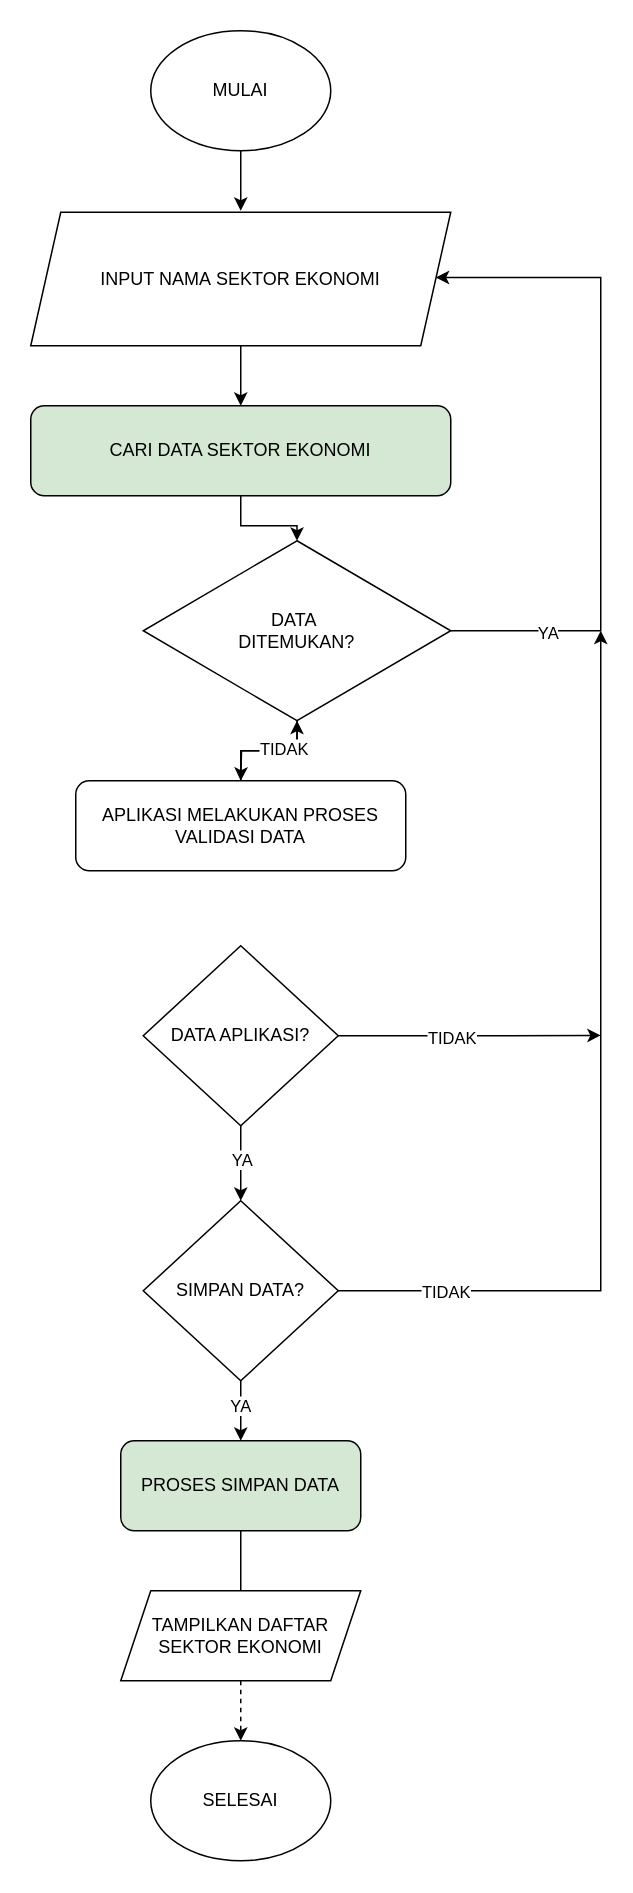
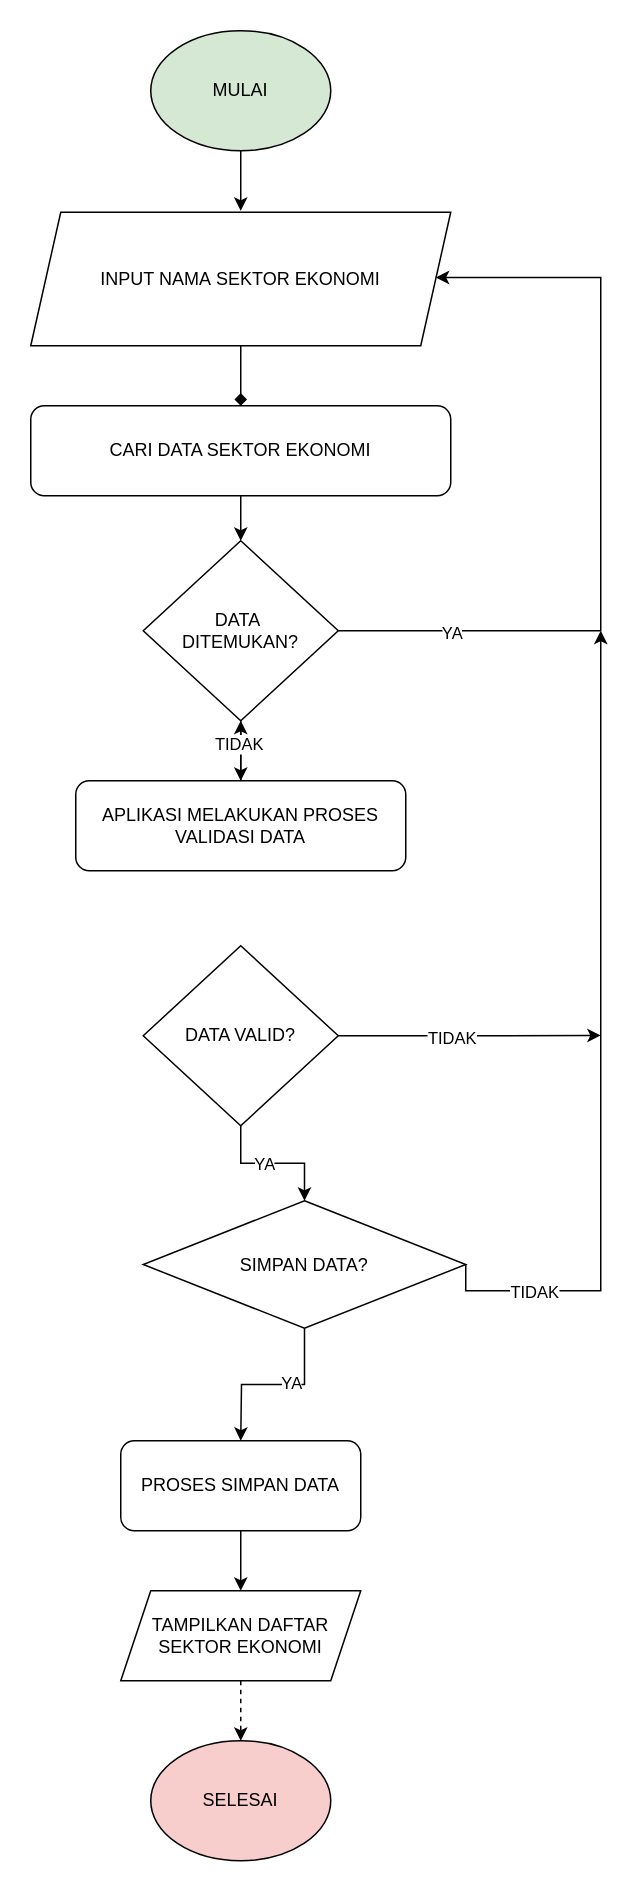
- <mxCell id="3" value="MULAI" style="ellipse;whiteSpace=wrap;html=1;" vertex="1" parent="1"><mxGeometry x="100" y="20" width="120" height="80" as="geometry" /></mxCell>
+ <mxCell id="3" value="MULAI" style="ellipse;whiteSpace=wrap;html=1;fillColor=#d5e8d4;" vertex="1" parent="1"><mxGeometry x="100" y="20" width="120" height="80" as="geometry" /></mxCell>
- <mxCell id="5" style="edgeStyle=orthogonalEdgeStyle;rounded=0;orthogonalLoop=1;jettySize=auto;html=1;entryX=0.5;entryY=0;entryDx=0;entryDy=0;" edge="1" parent="1" source="6" target="24"><mxGeometry relative="1" as="geometry" /></mxCell>
+ <mxCell id="5" style="edgeStyle=orthogonalEdgeStyle;rounded=0;orthogonalLoop=1;jettySize=auto;html=1;entryX=0.5;entryY=0;entryDx=0;entryDy=0;endArrow=diamond;" edge="1" parent="1" source="6" target="24"><mxGeometry relative="1" as="geometry" /></mxCell>
- <mxCell id="24" value="CARI DATA SEKTOR EKONOMI" style="rounded=1;whiteSpace=wrap;html=1;fillColor=#d5e8d4;" vertex="1" parent="1"><mxGeometry x="20" y="270" width="280" height="60" as="geometry" /></mxCell>
+ <mxCell id="24" value="CARI DATA SEKTOR EKONOMI" style="rounded=1;whiteSpace=wrap;html=1;" vertex="1" parent="1"><mxGeometry x="20" y="270" width="280" height="60" as="geometry" /></mxCell>
- <mxCell id="29" value="DATA&amp;nbsp;&lt;div&gt;DITEMUKAN?&lt;/div&gt;" style="rhombus;whiteSpace=wrap;html=1;" vertex="1" parent="1"><mxGeometry x="95" y="360" width="205" height="120" as="geometry" /></mxCell>
+ <mxCell id="29" value="DATA&amp;nbsp;&lt;div&gt;DITEMUKAN?&lt;/div&gt;" style="rhombus;whiteSpace=wrap;html=1;" vertex="1" parent="1"><mxGeometry x="95" y="360" width="130" height="120" as="geometry" /></mxCell>
- <mxCell id="11" value="DATA APLIKASI?" style="rhombus;whiteSpace=wrap;html=1;" vertex="1" parent="1"><mxGeometry x="95" y="630" width="130" height="120" as="geometry" /></mxCell>
+ <mxCell id="11" value="DATA VALID?" style="rhombus;whiteSpace=wrap;html=1;" vertex="1" parent="1"><mxGeometry x="95" y="630" width="130" height="120" as="geometry" /></mxCell>
- <mxCell id="18" value="SIMPAN DATA?" style="rhombus;whiteSpace=wrap;html=1;" vertex="1" parent="1"><mxGeometry x="95" y="800" width="130" height="120" as="geometry" /></mxCell>
+ <mxCell id="18" value="SIMPAN DATA?" style="rhombus;whiteSpace=wrap;html=1;" vertex="1" parent="1"><mxGeometry x="95" y="800" width="215" height="85" as="geometry" /></mxCell>
- <mxCell id="20" value="PROSES SIMPAN DATA" style="rounded=1;whiteSpace=wrap;html=1;fillColor=#d5e8d4;" vertex="1" parent="1"><mxGeometry x="80" y="960" width="160" height="60" as="geometry" /></mxCell>
+ <mxCell id="20" value="PROSES SIMPAN DATA" style="rounded=1;whiteSpace=wrap;html=1;" vertex="1" parent="1"><mxGeometry x="80" y="960" width="160" height="60" as="geometry" /></mxCell>
- <mxCell id="19" style="edgeStyle=orthogonalEdgeStyle;rounded=0;orthogonalLoop=1;jettySize=auto;html=1;exitX=0.5;exitY=1;exitDx=0;exitDy=0;entryX=0.5;entryY=0;entryDx=0;entryDy=0;endArrow=none;" edge="1" parent="1" source="20" target="22"><mxGeometry relative="1" as="geometry" /></mxCell>
+ <mxCell id="19" style="edgeStyle=orthogonalEdgeStyle;rounded=0;orthogonalLoop=1;jettySize=auto;html=1;exitX=0.5;exitY=1;exitDx=0;exitDy=0;entryX=0.5;entryY=0;entryDx=0;entryDy=0;" edge="1" parent="1" source="20" target="22"><mxGeometry relative="1" as="geometry" /></mxCell>
- <mxCell id="12" value="SELESAI" style="ellipse;whiteSpace=wrap;html=1;" vertex="1" parent="1"><mxGeometry x="100" y="1160" width="120" height="80" as="geometry" /></mxCell>
+ <mxCell id="12" value="SELESAI" style="ellipse;whiteSpace=wrap;html=1;fillColor=#f8cecc;" vertex="1" parent="1"><mxGeometry x="100" y="1160" width="120" height="80" as="geometry" /></mxCell>
